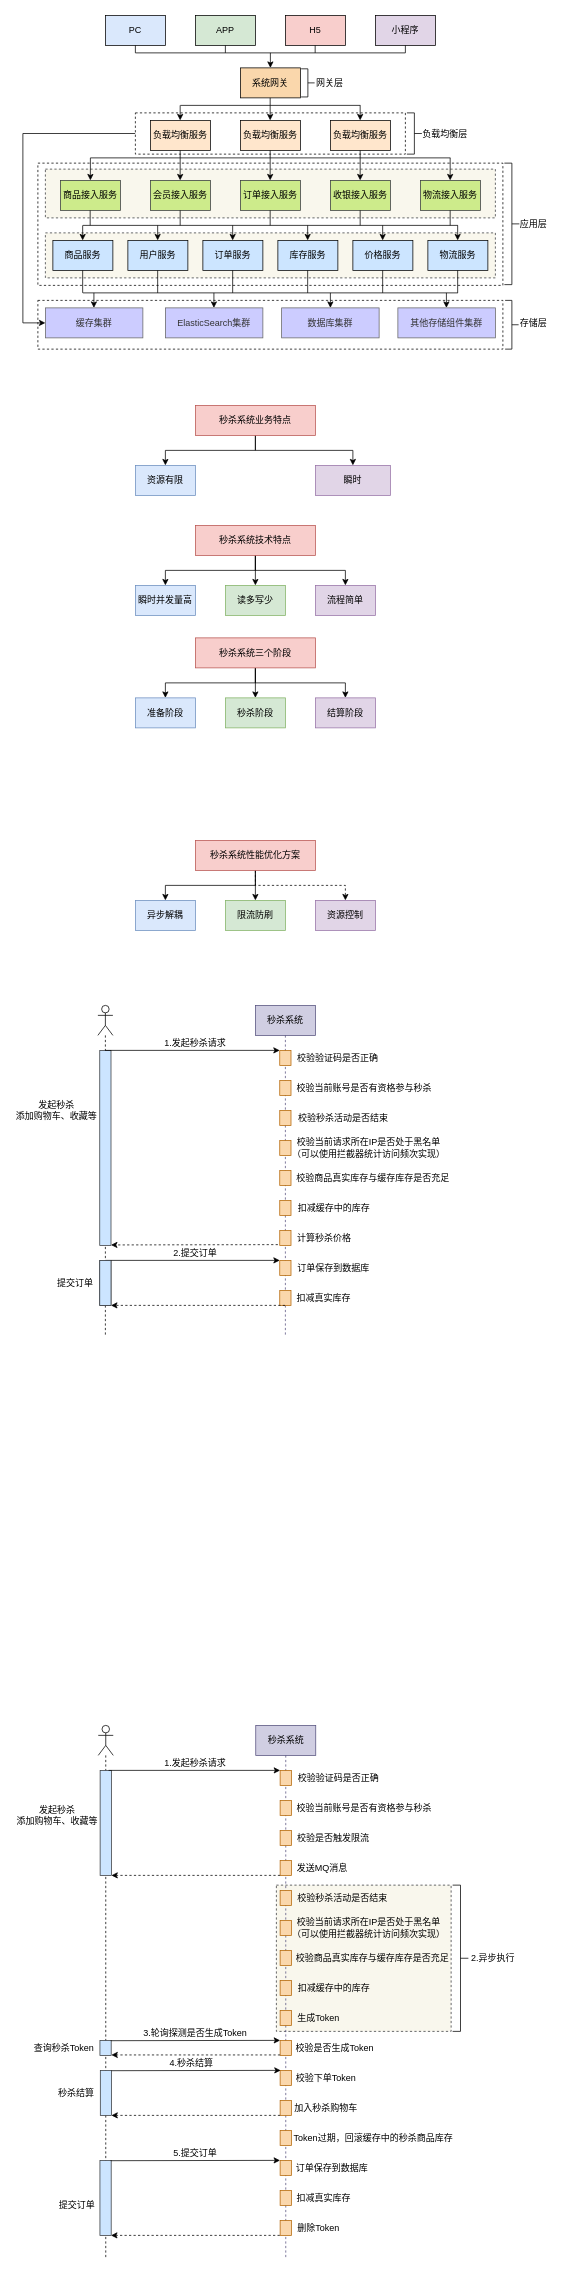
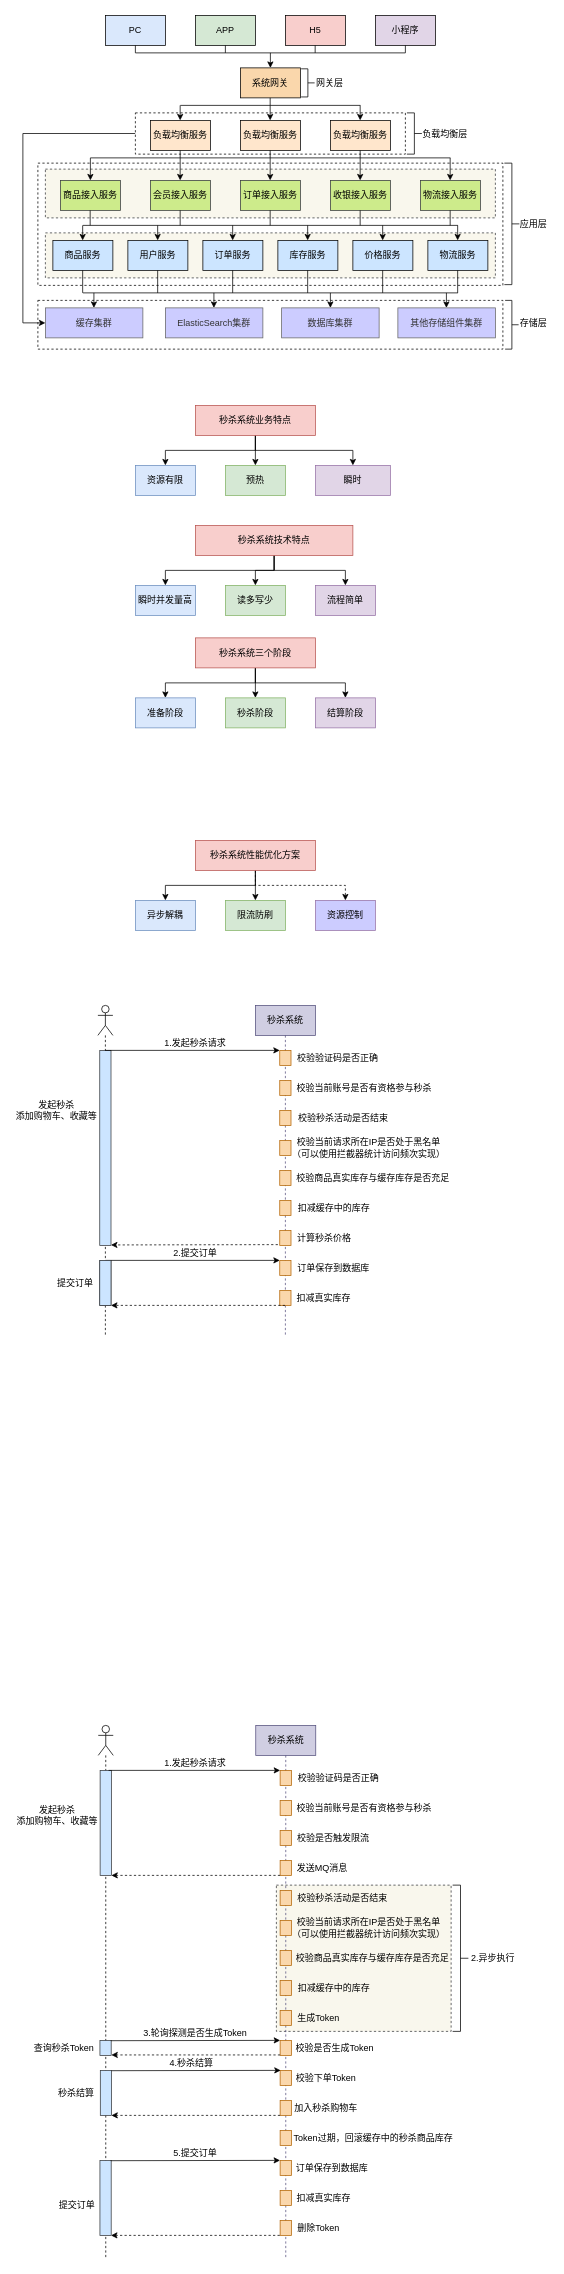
+ <mxCell id="83" style="edgeStyle=orthogonalEdgeStyle;rounded=0;orthogonalLoop=1;jettySize=auto;html=1;entryX=0.5;entryY=0;entryDx=0;entryDy=0;" parent="1" source="86" target="88" edge="1"><mxGeometry relative="1" as="geometry" /></mxCell>
+ <mxCell id="88" value="预热" style="rounded=0;whiteSpace=wrap;html=1;fillColor=#d5e8d4;strokeColor=#82b366;" parent="1" vertex="1"><mxGeometry x="300" y="620" width="80" height="40" as="geometry" /></mxCell>
- <mxCell id="93" value="秒杀系统技术特点" style="rounded=0;whiteSpace=wrap;html=1;fillColor=#f8cecc;strokeColor=#b85450;" parent="1" vertex="1"><mxGeometry x="260" y="700" width="160" height="40" as="geometry" /></mxCell>
+ <mxCell id="93" value="秒杀系统技术特点" style="rounded=0;whiteSpace=wrap;html=1;fillColor=#f8cecc;strokeColor=#b85450;" parent="1" vertex="1"><mxGeometry x="260" y="700" width="210" height="40" as="geometry" /></mxCell>
- <mxCell id="110" value="资源控制" style="rounded=0;whiteSpace=wrap;html=1;fillColor=#e1d5e7;strokeColor=#9673a6;" parent="1" vertex="1"><mxGeometry x="420" y="1200" width="80" height="40" as="geometry" /></mxCell>
+ <mxCell id="110" value="资源控制" style="rounded=0;whiteSpace=wrap;html=1;fillColor=#ccccff;strokeColor=#9673a6;" parent="1" vertex="1"><mxGeometry x="420" y="1200" width="80" height="40" as="geometry" /></mxCell>
